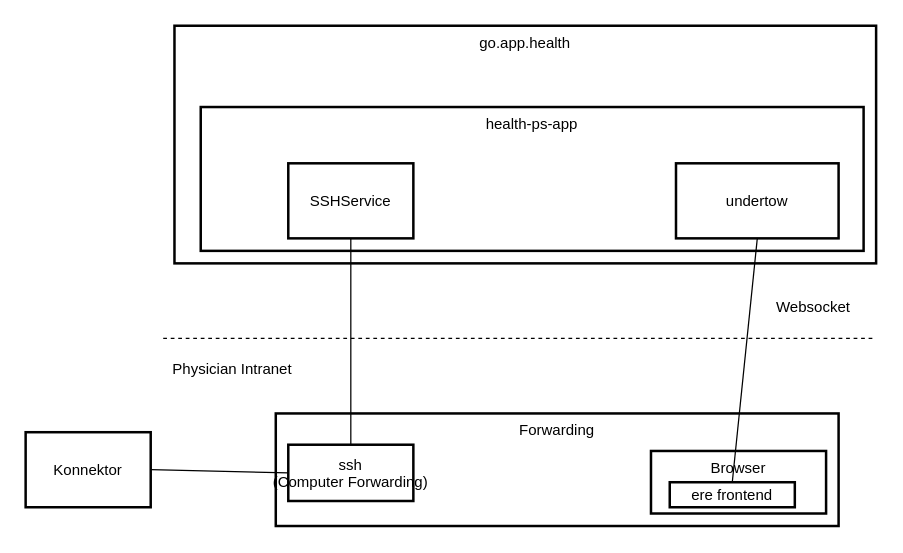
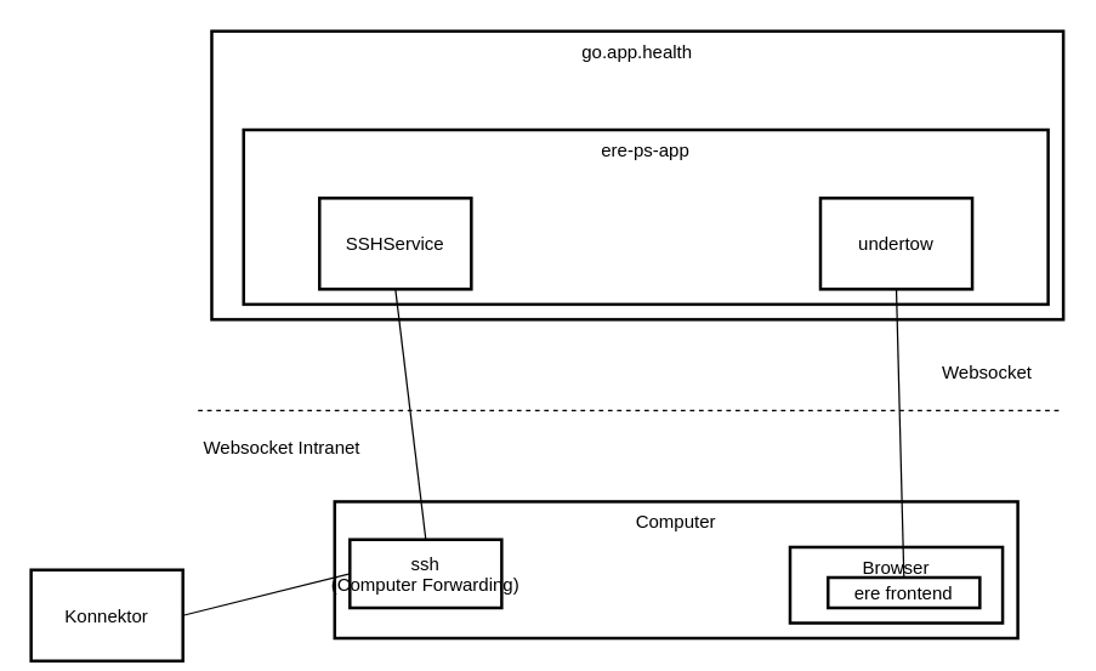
- <mxCell id="3" value="health-ps-app" style="shape=agent;offsetSize=8;strokeWidth=2;verticalAlign=top;" vertex="1" parent="1"><mxGeometry x="160" y="85" width="530" height="115" as="geometry" /></mxCell>
+ <mxCell id="3" value="ere-ps-app" style="shape=agent;offsetSize=8;strokeWidth=2;verticalAlign=top;" vertex="1" parent="1"><mxGeometry x="160" y="85" width="530" height="115" as="geometry" /></mxCell>
- <mxCell id="4" value="SSHService" style="shape=agent;offsetSize=8;strokeWidth=2;" vertex="1" parent="1"><mxGeometry x="230" y="130" width="100" height="60" as="geometry" /></mxCell>
+ <mxCell id="4" value="SSHService" style="shape=agent;offsetSize=8;strokeWidth=2;" vertex="1" parent="1"><mxGeometry x="210" y="130" width="100" height="60" as="geometry" /></mxCell>
- <mxCell id="5" value="undertow" style="shape=agent;offsetSize=8;strokeWidth=2;" vertex="1" parent="1"><mxGeometry x="540" y="130" width="130" height="60" as="geometry" /></mxCell>
+ <mxCell id="5" value="undertow" style="shape=agent;offsetSize=8;strokeWidth=2;" vertex="1" parent="1"><mxGeometry x="540" y="130" width="100" height="60" as="geometry" /></mxCell>
- <mxCell id="7" value="Physician Intranet" style="text;html=1;strokeColor=none;fillColor=none;align=center;verticalAlign=middle;whiteSpace=wrap;rounded=0;" vertex="1" parent="1"><mxGeometry x="120" y="280" width="131" height="30" as="geometry" /></mxCell>
+ <mxCell id="7" value="Websocket Intranet" style="text;html=1;strokeColor=none;fillColor=none;align=center;verticalAlign=middle;whiteSpace=wrap;rounded=0;" vertex="1" parent="1"><mxGeometry x="120" y="280" width="131" height="30" as="geometry" /></mxCell>
- <mxCell id="8" value="Forwarding" style="shape=agent;offsetSize=8;strokeWidth=2;verticalAlign=top;" vertex="1" parent="1"><mxGeometry x="220" y="330" width="450" height="90" as="geometry" /></mxCell>
+ <mxCell id="8" value="Computer" style="shape=agent;offsetSize=8;strokeWidth=2;verticalAlign=top;" vertex="1" parent="1"><mxGeometry x="220" y="330" width="450" height="90" as="geometry" /></mxCell>
- <mxCell id="13" value="Konnektor" style="shape=agent;offsetSize=8;strokeWidth=2;" vertex="1" parent="1"><mxGeometry x="20" y="345" width="100" height="60" as="geometry" /></mxCell>
+ <mxCell id="13" value="Konnektor" style="shape=agent;offsetSize=8;strokeWidth=2;" vertex="1" parent="1"><mxGeometry x="20" y="375" width="100" height="60" as="geometry" /></mxCell>
- <mxCell id="10" value="ere frontend" style="shape=agent;offsetSize=8;strokeWidth=2;" vertex="1" parent="1"><mxGeometry x="535" y="385" width="100" height="20" as="geometry" /></mxCell>
+ <mxCell id="10" value="ere frontend" style="shape=agent;offsetSize=8;strokeWidth=2;" vertex="1" parent="1"><mxGeometry x="545" y="380" width="100" height="20" as="geometry" /></mxCell>
